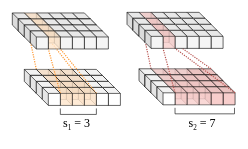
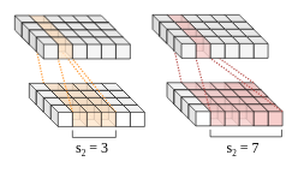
- <mxCell id="67" value="s&lt;sub style=&quot;&quot;&gt;&lt;font style=&quot;font-size: 12px;&quot;&gt;1&lt;/font&gt;&lt;/sub&gt;&lt;sub style=&quot;font-size: 20px;&quot;&gt;&amp;nbsp;&lt;/sub&gt;= 3" style="text;html=1;align=center;verticalAlign=middle;resizable=0;points=[];autosize=1;strokeColor=none;fillColor=none;fontFamily=Times New Roman;fontSize=20;" vertex="1" parent="1"><mxGeometry x="92" y="186" width="70" height="40" as="geometry" /></mxCell>
+ <mxCell id="67" value="s&lt;sub style=&quot;&quot;&gt;&lt;font style=&quot;font-size: 12px;&quot;&gt;2&lt;/font&gt;&lt;/sub&gt;&lt;sub style=&quot;font-size: 20px;&quot;&gt;&amp;nbsp;&lt;/sub&gt;= 3" style="text;html=1;align=center;verticalAlign=middle;resizable=0;points=[];autosize=1;strokeColor=none;fillColor=none;fontFamily=Times New Roman;fontSize=20;" vertex="1" parent="1"><mxGeometry x="92" y="186" width="70" height="40" as="geometry" /></mxCell>
